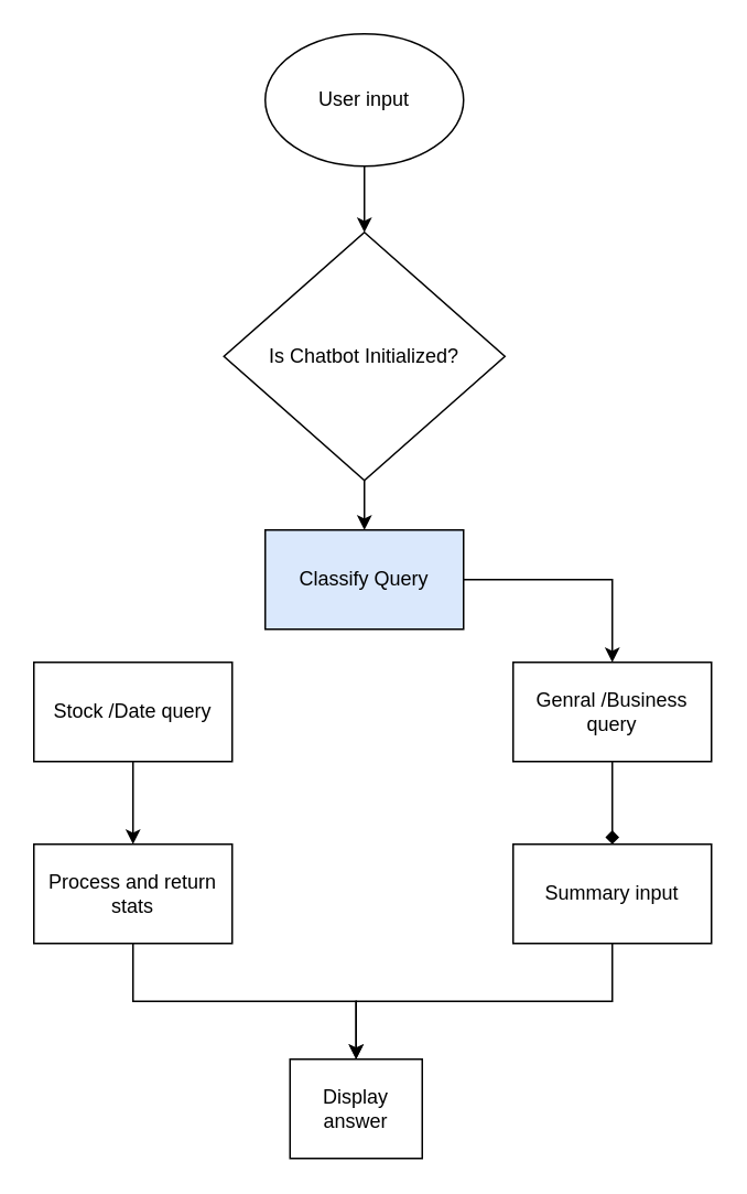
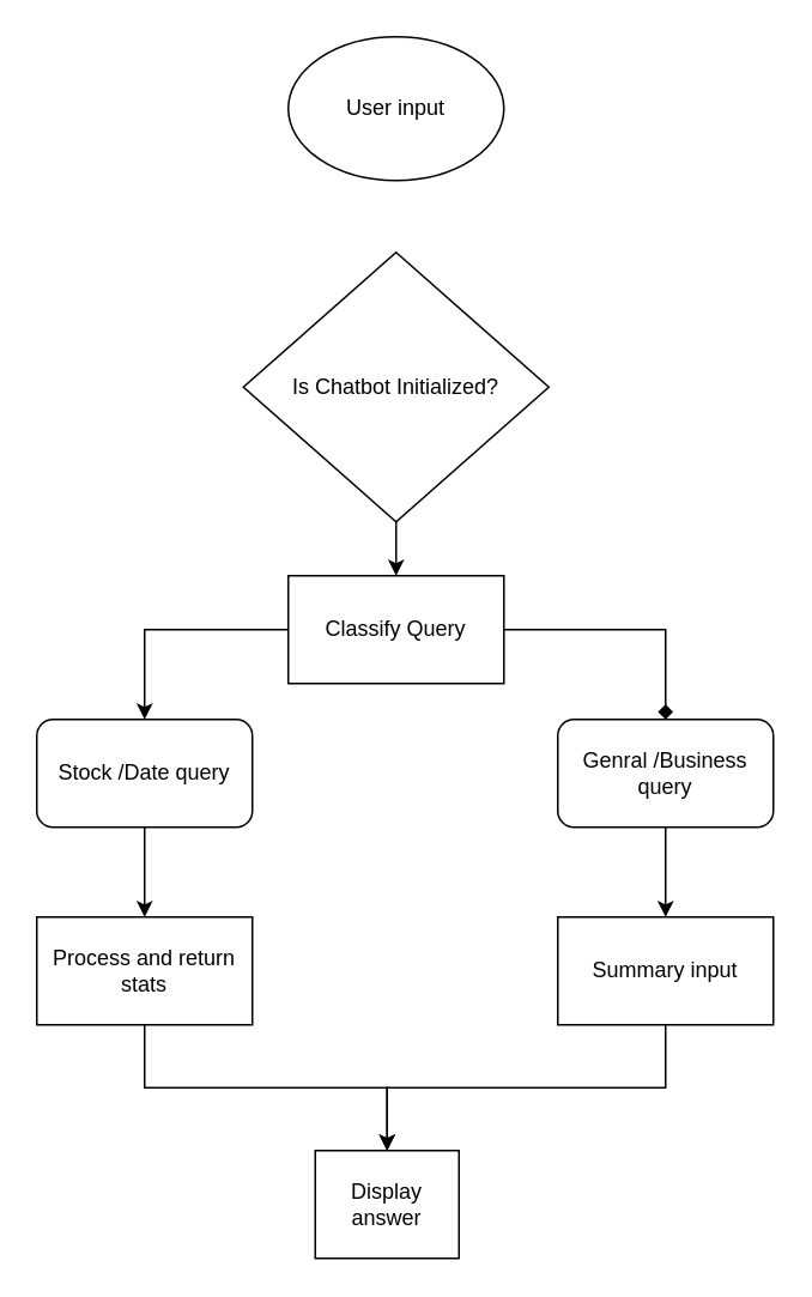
- <mxCell id="2" value="" style="edgeStyle=orthogonalEdgeStyle;rounded=0;orthogonalLoop=1;jettySize=auto;html=1;" edge="1" parent="1" source="3" target="5"><mxGeometry relative="1" as="geometry" /></mxCell>
+ <mxCell id="7" style="edgeStyle=orthogonalEdgeStyle;rounded=0;orthogonalLoop=1;jettySize=auto;html=1;exitX=0;exitY=0.5;exitDx=0;exitDy=0;entryX=0.5;entryY=0;entryDx=0;entryDy=0;" edge="1" parent="1" source="8" target="12"><mxGeometry relative="1" as="geometry" /></mxCell>
- <mxCell id="8" value="Classify Query" style="rounded=0;whiteSpace=wrap;html=1;fillColor=#dae8fc;" vertex="1" parent="1"><mxGeometry x="160" y="320" width="120" height="60" as="geometry" /></mxCell>
+ <mxCell id="8" value="Classify Query" style="rounded=0;whiteSpace=wrap;html=1;" vertex="1" parent="1"><mxGeometry x="160" y="320" width="120" height="60" as="geometry" /></mxCell>
- <mxCell id="6" style="edgeStyle=orthogonalEdgeStyle;rounded=0;orthogonalLoop=1;jettySize=auto;html=1;exitX=1;exitY=0.5;exitDx=0;exitDy=0;entryX=0.5;entryY=0;entryDx=0;entryDy=0;" edge="1" parent="1" source="8" target="10"><mxGeometry relative="1" as="geometry" /></mxCell>
+ <mxCell id="6" style="edgeStyle=orthogonalEdgeStyle;rounded=0;orthogonalLoop=1;jettySize=auto;html=1;exitX=1;exitY=0.5;exitDx=0;exitDy=0;entryX=0.5;entryY=0;entryDx=0;entryDy=0;endArrow=diamond;" edge="1" parent="1" source="8" target="10"><mxGeometry relative="1" as="geometry" /></mxCell>
- <mxCell id="12" value="Stock /Date query" style="rounded=0;whiteSpace=wrap;html=1;" vertex="1" parent="1"><mxGeometry x="20" y="400" width="120" height="60" as="geometry" /></mxCell>
+ <mxCell id="12" value="Stock /Date query" style="whiteSpace=wrap;html=1;rounded=1;" vertex="1" parent="1"><mxGeometry x="20" y="400" width="120" height="60" as="geometry" /></mxCell>
- <mxCell id="10" value="Genral /Business query" style="rounded=0;whiteSpace=wrap;html=1;" vertex="1" parent="1"><mxGeometry x="310" y="400" width="120" height="60" as="geometry" /></mxCell>
+ <mxCell id="10" value="Genral /Business query" style="whiteSpace=wrap;html=1;rounded=1;" vertex="1" parent="1"><mxGeometry x="310" y="400" width="120" height="60" as="geometry" /></mxCell>
- <mxCell id="9" style="edgeStyle=orthogonalEdgeStyle;rounded=0;orthogonalLoop=1;jettySize=auto;html=1;exitX=0.5;exitY=1;exitDx=0;exitDy=0;entryX=0.5;entryY=0;entryDx=0;entryDy=0;endArrow=diamond;" edge="1" parent="1" source="10" target="16"><mxGeometry relative="1" as="geometry" /></mxCell>
+ <mxCell id="9" style="edgeStyle=orthogonalEdgeStyle;rounded=0;orthogonalLoop=1;jettySize=auto;html=1;exitX=0.5;exitY=1;exitDx=0;exitDy=0;entryX=0.5;entryY=0;entryDx=0;entryDy=0;" edge="1" parent="1" source="10" target="16"><mxGeometry relative="1" as="geometry" /></mxCell>
